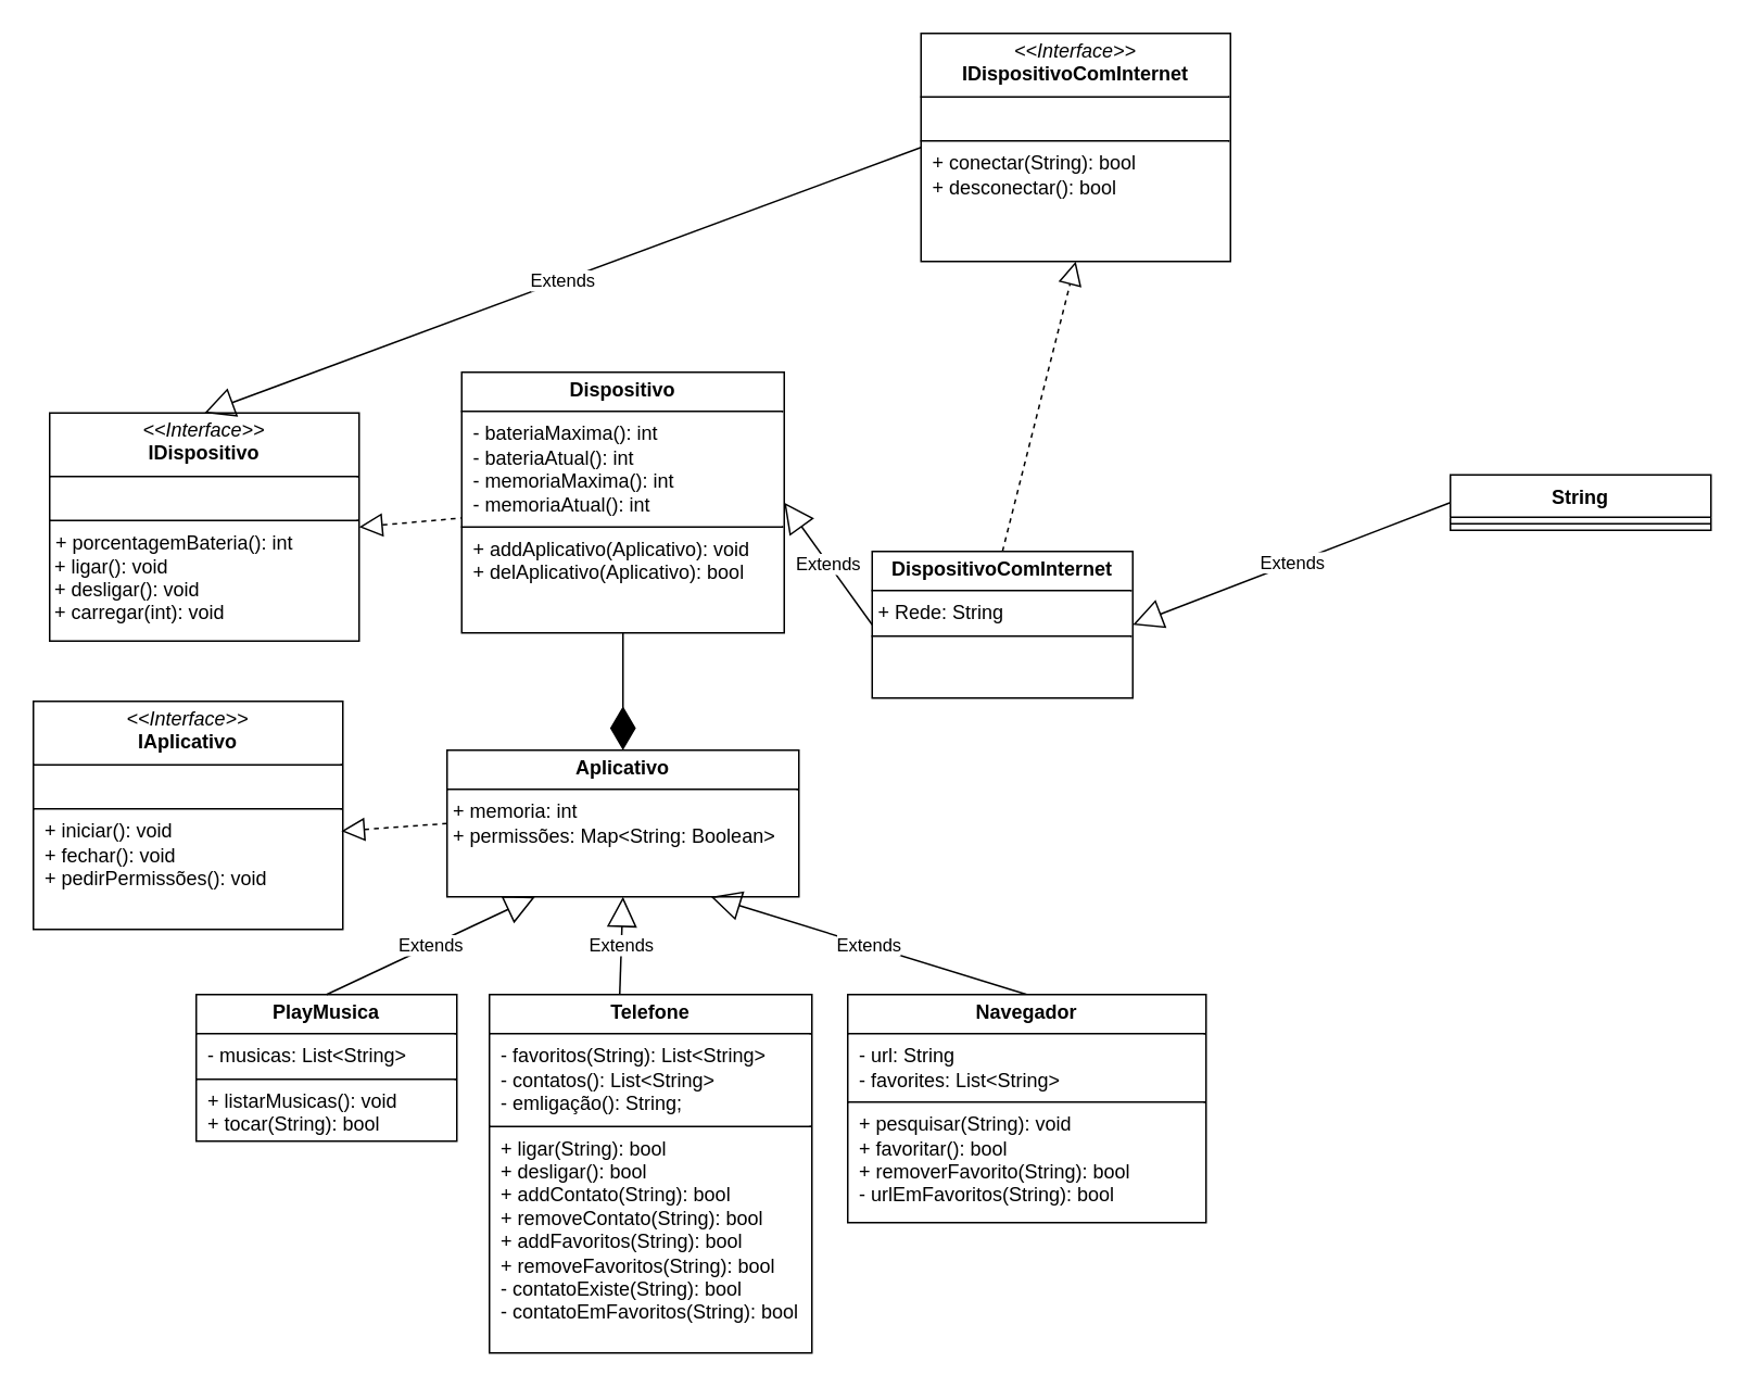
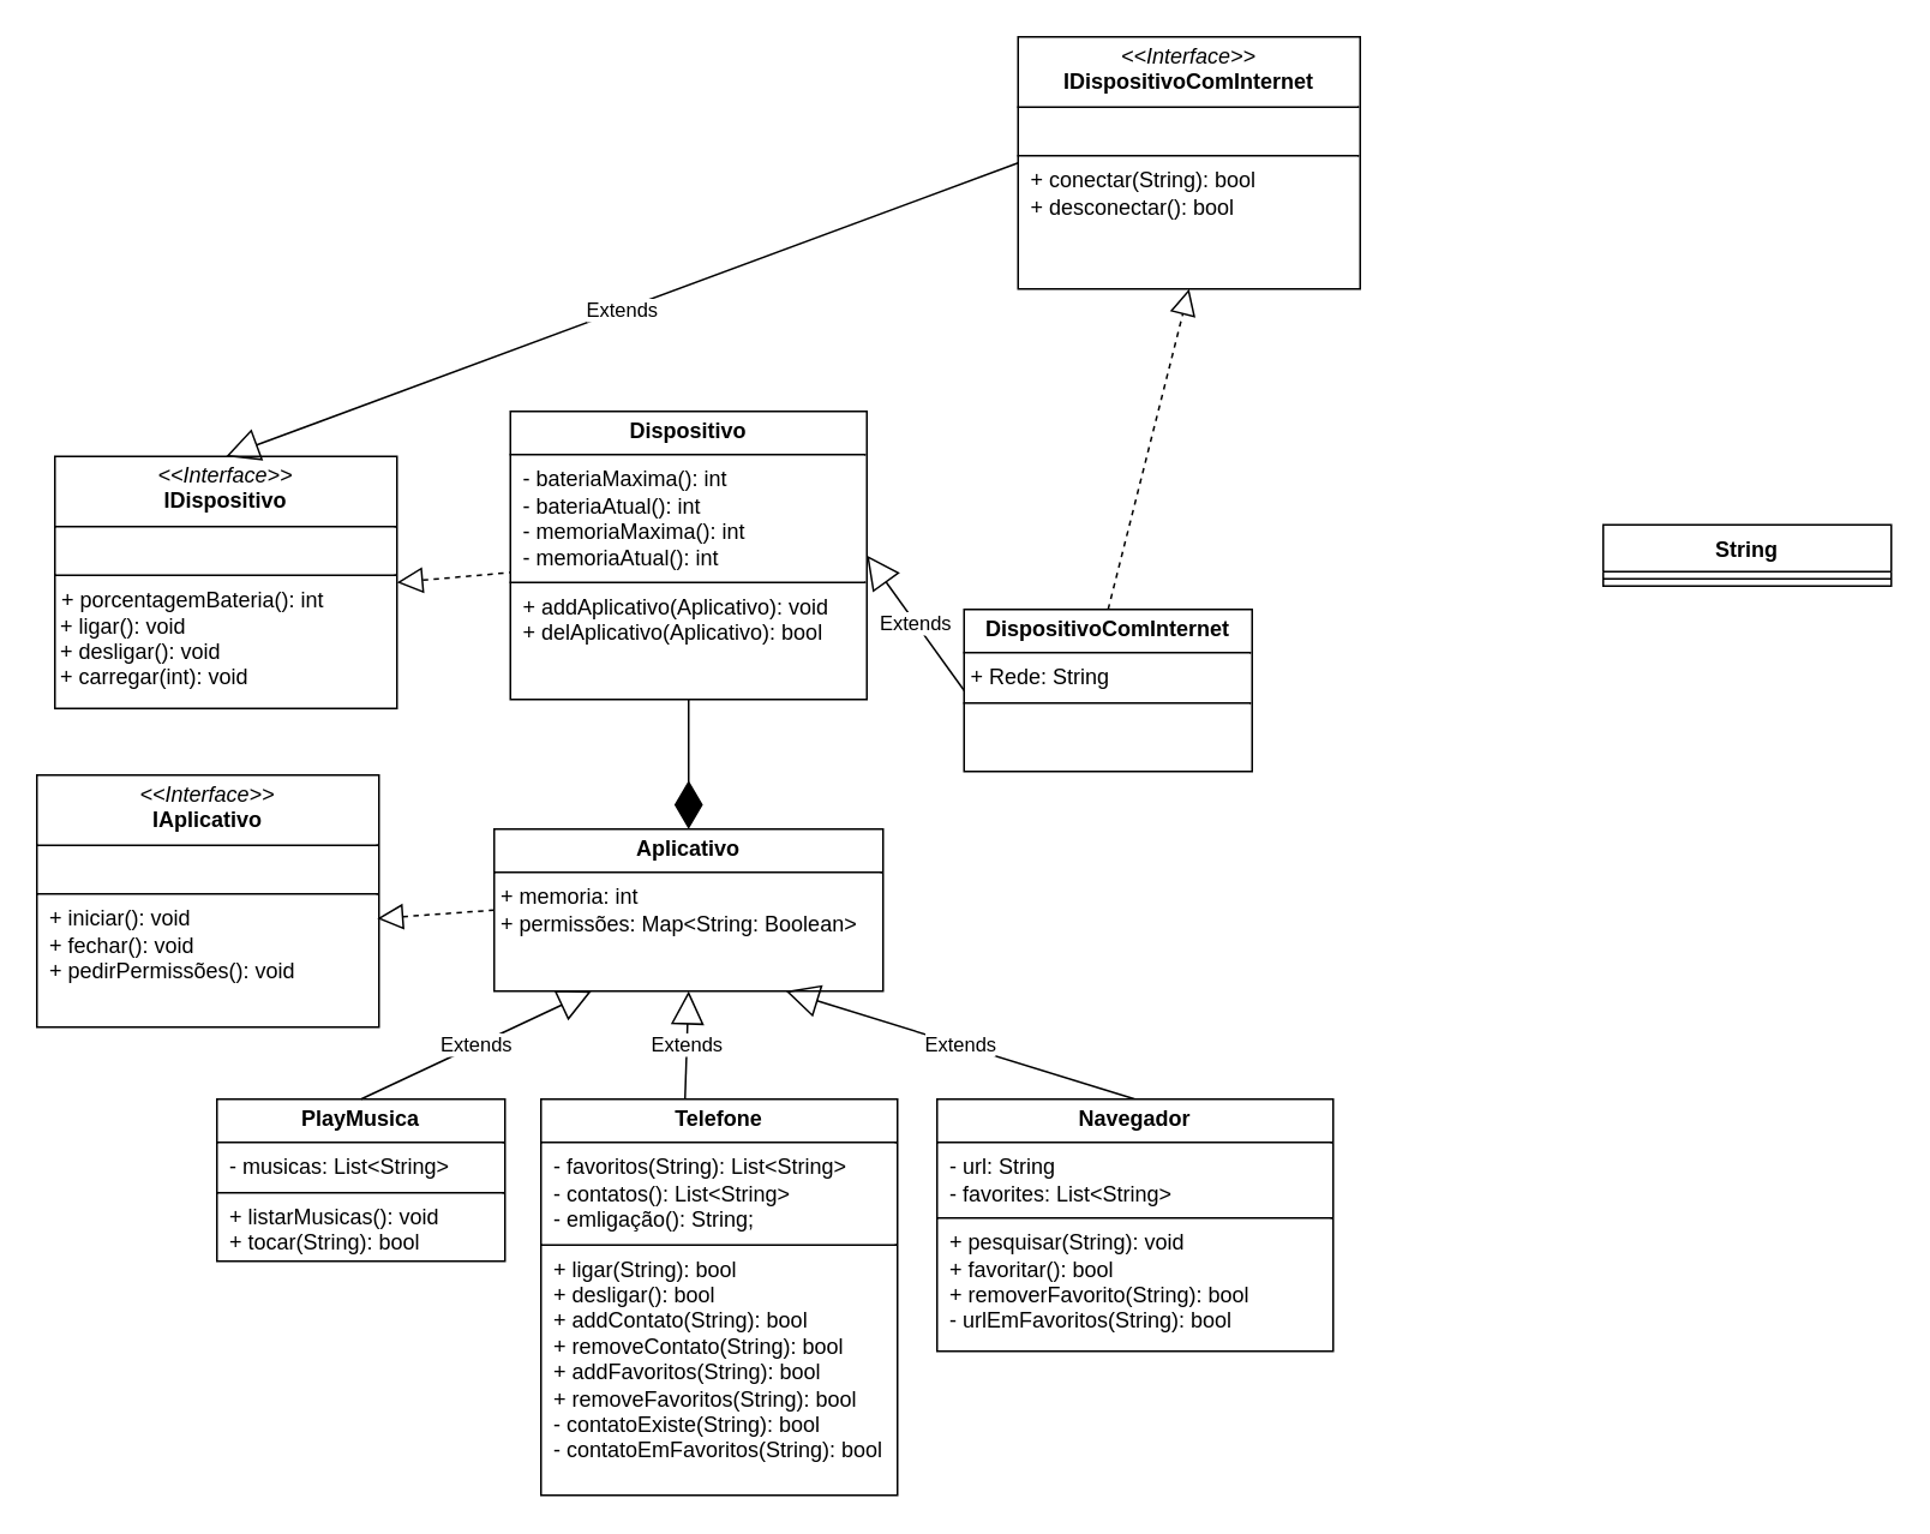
- <mxCell id="11" value="Extends" style="endArrow=block;endSize=16;endFill=0;html=1;rounded=0;exitX=0;exitY=0.5;exitDx=0;exitDy=0;entryX=1;entryY=0.5;entryDx=0;entryDy=0;" parent="1" source="3" target="14" edge="1"><mxGeometry width="160" relative="1" as="geometry"><mxPoint x="830" y="307" as="sourcePoint" /><mxPoint x="680" y="310" as="targetPoint" /></mxGeometry></mxCell>
